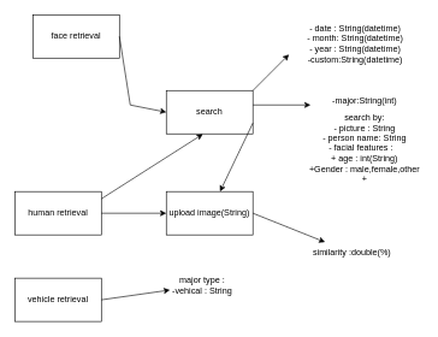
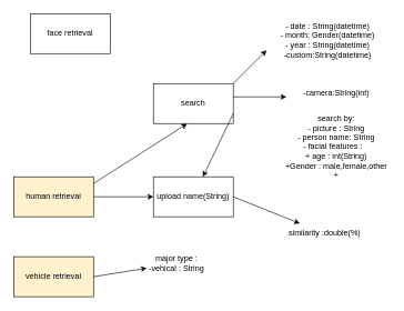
- <mxCell id="6" value="- date : String(datetime)&lt;br&gt;- month: String(datetime)&lt;br&gt;- year : String(datetime)&lt;br&gt;-custom:String(datetime)" style="text;html=1;strokeColor=none;fillColor=none;align=center;verticalAlign=middle;whiteSpace=wrap;rounded=0;" vertex="1" parent="1"><mxGeometry x="404" y="25" width="176" height="70" as="geometry" /></mxCell>
+ <mxCell id="6" value="- date : String(datetime)&lt;br&gt;- month: Gender(datetime)&lt;br&gt;- year : String(datetime)&lt;br&gt;-custom:String(datetime)" style="text;html=1;strokeColor=none;fillColor=none;align=center;verticalAlign=middle;whiteSpace=wrap;rounded=0;" vertex="1" parent="1"><mxGeometry x="404" y="25" width="176" height="70" as="geometry" /></mxCell>
- <mxCell id="3" value="" style="endArrow=classic;html=1;rounded=0;entryX=0;entryY=0.5;entryDx=0;entryDy=0;exitX=1;exitY=0.5;exitDx=0;exitDy=0;" edge="1" parent="1" source="2" target="4"><mxGeometry width="50" height="50" relative="1" as="geometry"><mxPoint x="130" y="165" as="sourcePoint" /><mxPoint x="210" y="105" as="targetPoint" /><Array as="points"><mxPoint x="180" y="145" /></Array></mxGeometry></mxCell>
- <mxCell id="8" value="-major:String(int)" style="text;html=1;strokeColor=none;fillColor=none;align=center;verticalAlign=middle;whiteSpace=wrap;rounded=0;" vertex="1" parent="1"><mxGeometry x="430" y="125" width="150" height="30" as="geometry" /></mxCell>
+ <mxCell id="8" value="-camera:String(int)" style="text;html=1;strokeColor=none;fillColor=none;align=center;verticalAlign=middle;whiteSpace=wrap;rounded=0;" vertex="1" parent="1"><mxGeometry x="430" y="125" width="150" height="30" as="geometry" /></mxCell>
- <mxCell id="10" value="search by:&lt;br&gt;- picture : String&lt;br&gt;- person name: String&lt;br&gt;- facial features :&amp;nbsp; &amp;nbsp;&lt;br&gt;+ age : int(String)&lt;br&gt;+Gender : male,female,other&lt;br&gt;+" style="text;html=1;strokeColor=none;fillColor=none;align=center;verticalAlign=middle;whiteSpace=wrap;rounded=0;" vertex="1" parent="1"><mxGeometry x="425" y="170" width="160" height="70" as="geometry" /></mxCell>
+ <mxCell id="10" value="search by:&lt;br&gt;- picture : String&lt;br&gt;- person name: String&lt;br&gt;- facial features :&amp;nbsp; &amp;nbsp;&lt;br&gt;+ age : int(String)&lt;br&gt;+Gender : male,female,other&lt;br&gt;+" style="text;html=1;strokeColor=none;fillColor=none;align=center;verticalAlign=middle;whiteSpace=wrap;rounded=0;" vertex="1" parent="1"><mxGeometry x="425" y="185" width="160" height="70" as="geometry" /></mxCell>
- <mxCell id="11" value="human retrieval" style="rounded=0;whiteSpace=wrap;html=1;" vertex="1" parent="1"><mxGeometry x="20" y="265" width="120" height="60" as="geometry" /></mxCell>
+ <mxCell id="11" value="human retrieval" style="rounded=0;whiteSpace=wrap;html=1;fillColor=#fff2cc;" vertex="1" parent="1"><mxGeometry x="20" y="265" width="120" height="60" as="geometry" /></mxCell>
- <mxCell id="14" value="upload image(String)" style="rounded=0;whiteSpace=wrap;html=1;" vertex="1" parent="1"><mxGeometry x="230" y="265" width="120" height="60" as="geometry" /></mxCell>
+ <mxCell id="14" value="upload name(String)" style="rounded=0;whiteSpace=wrap;html=1;" vertex="1" parent="1"><mxGeometry x="230" y="265" width="120" height="60" as="geometry" /></mxCell>
- <mxCell id="19" value="major type :&lt;br&gt;-vehical : String" style="text;html=1;strokeColor=none;fillColor=none;align=center;verticalAlign=middle;whiteSpace=wrap;rounded=0;" vertex="1" parent="1"><mxGeometry x="235" y="380" width="90" height="30" as="geometry" /></mxCell>
+ <mxCell id="19" value="major type :&lt;br&gt;-vehical : String" style="text;html=1;strokeColor=none;fillColor=none;align=center;verticalAlign=middle;whiteSpace=wrap;rounded=0;" vertex="1" parent="1"><mxGeometry x="220" y="380" width="90" height="30" as="geometry" /></mxCell>
- <mxCell id="17" value="vehicle retrieval" style="rounded=0;whiteSpace=wrap;html=1;" vertex="1" parent="1"><mxGeometry x="20" y="385" width="120" height="60" as="geometry" /></mxCell>
+ <mxCell id="17" value="vehicle retrieval" style="rounded=0;whiteSpace=wrap;html=1;fillColor=#fff2cc;" vertex="1" parent="1"><mxGeometry x="20" y="385" width="120" height="60" as="geometry" /></mxCell>
